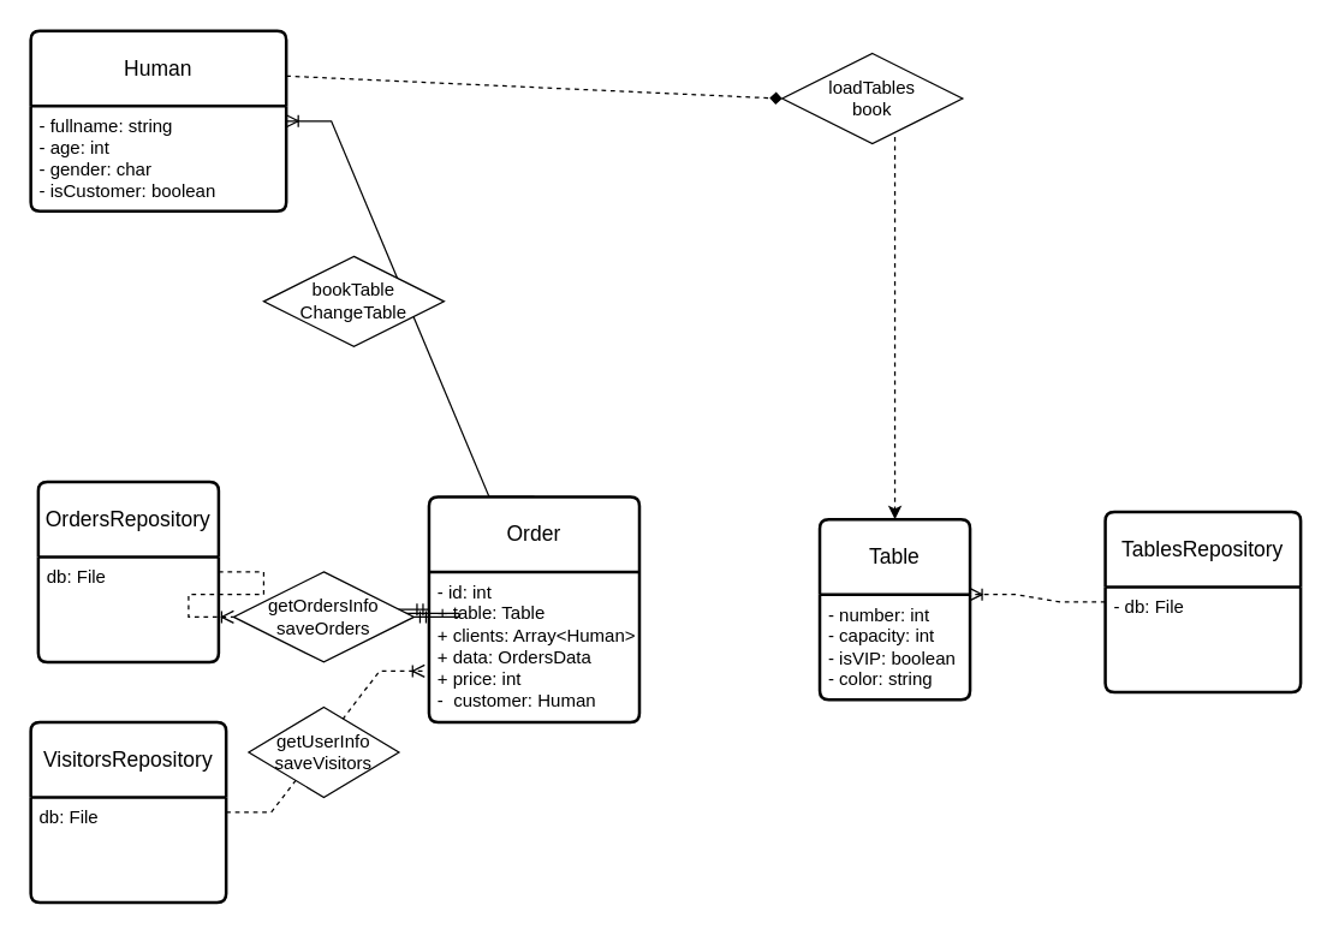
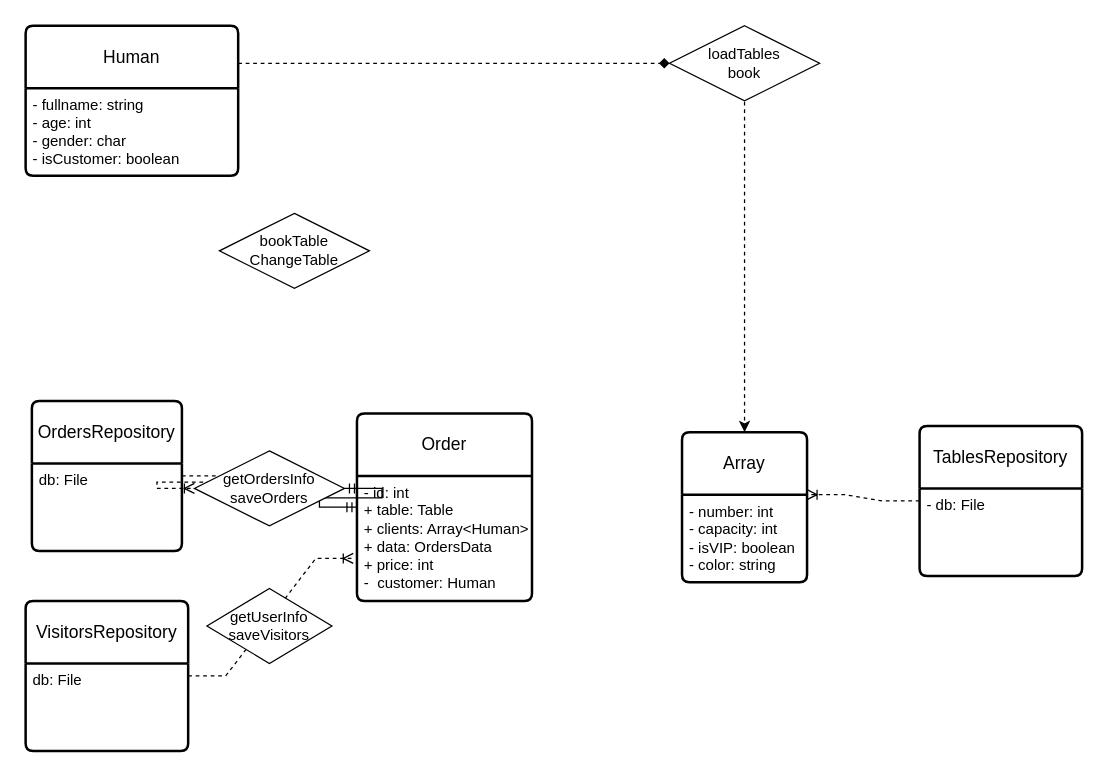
- <mxCell id="21" value="loadTables&lt;br&gt;book" style="shape=rhombus;perimeter=rhombusPerimeter;whiteSpace=wrap;html=1;align=center;" vertex="1" parent="1"><mxGeometry x="520" y="35" width="120" height="60" as="geometry" /></mxCell>
+ <mxCell id="21" value="loadTables&lt;br&gt;book" style="shape=rhombus;perimeter=rhombusPerimeter;whiteSpace=wrap;html=1;align=center;" vertex="1" parent="1"><mxGeometry x="535" y="20" width="120" height="60" as="geometry" /></mxCell>
- <mxCell id="14" value="" style="edgeStyle=entityRelationEdgeStyle;fontSize=12;html=1;endArrow=ERoneToMany;rounded=0;exitX=0.5;exitY=0;exitDx=0;exitDy=0;" edge="1" parent="1" source="4" target="8"><mxGeometry width="100" height="100" relative="1" as="geometry"><mxPoint x="205" y="390" as="sourcePoint" /><mxPoint x="90" y="250" as="targetPoint" /><Array as="points"><mxPoint x="125" y="220" /><mxPoint x="105" y="340" /><mxPoint x="105" y="340" /><mxPoint x="125" y="260" /><mxPoint x="115" y="250" /></Array></mxGeometry></mxCell>
- <mxCell id="6" value="Table" style="swimlane;childLayout=stackLayout;horizontal=1;startSize=50;horizontalStack=0;rounded=1;fontSize=14;fontStyle=0;strokeWidth=2;resizeParent=0;resizeLast=1;shadow=0;dashed=0;align=center;arcSize=4;whiteSpace=wrap;html=1;" parent="1" vertex="1"><mxGeometry x="545" y="345" width="100" height="120" as="geometry" /></mxCell>
+ <mxCell id="6" value="Array" style="swimlane;childLayout=stackLayout;horizontal=1;startSize=50;horizontalStack=0;rounded=1;fontSize=14;fontStyle=0;strokeWidth=2;resizeParent=0;resizeLast=1;shadow=0;dashed=0;align=center;arcSize=4;whiteSpace=wrap;html=1;" parent="1" vertex="1"><mxGeometry x="545" y="345" width="100" height="120" as="geometry" /></mxCell>
- <mxCell id="24" value="getOrdersInfo&lt;br&gt;saveOrders" style="shape=rhombus;perimeter=rhombusPerimeter;whiteSpace=wrap;html=1;align=center;" vertex="1" parent="1"><mxGeometry x="155" y="380" width="120" height="60" as="geometry" /></mxCell>
+ <mxCell id="24" value="getOrdersInfo&lt;br&gt;saveOrders" style="shape=rhombus;perimeter=rhombusPerimeter;whiteSpace=wrap;html=1;align=center;" vertex="1" parent="1"><mxGeometry x="155" y="360" width="120" height="60" as="geometry" /></mxCell>
